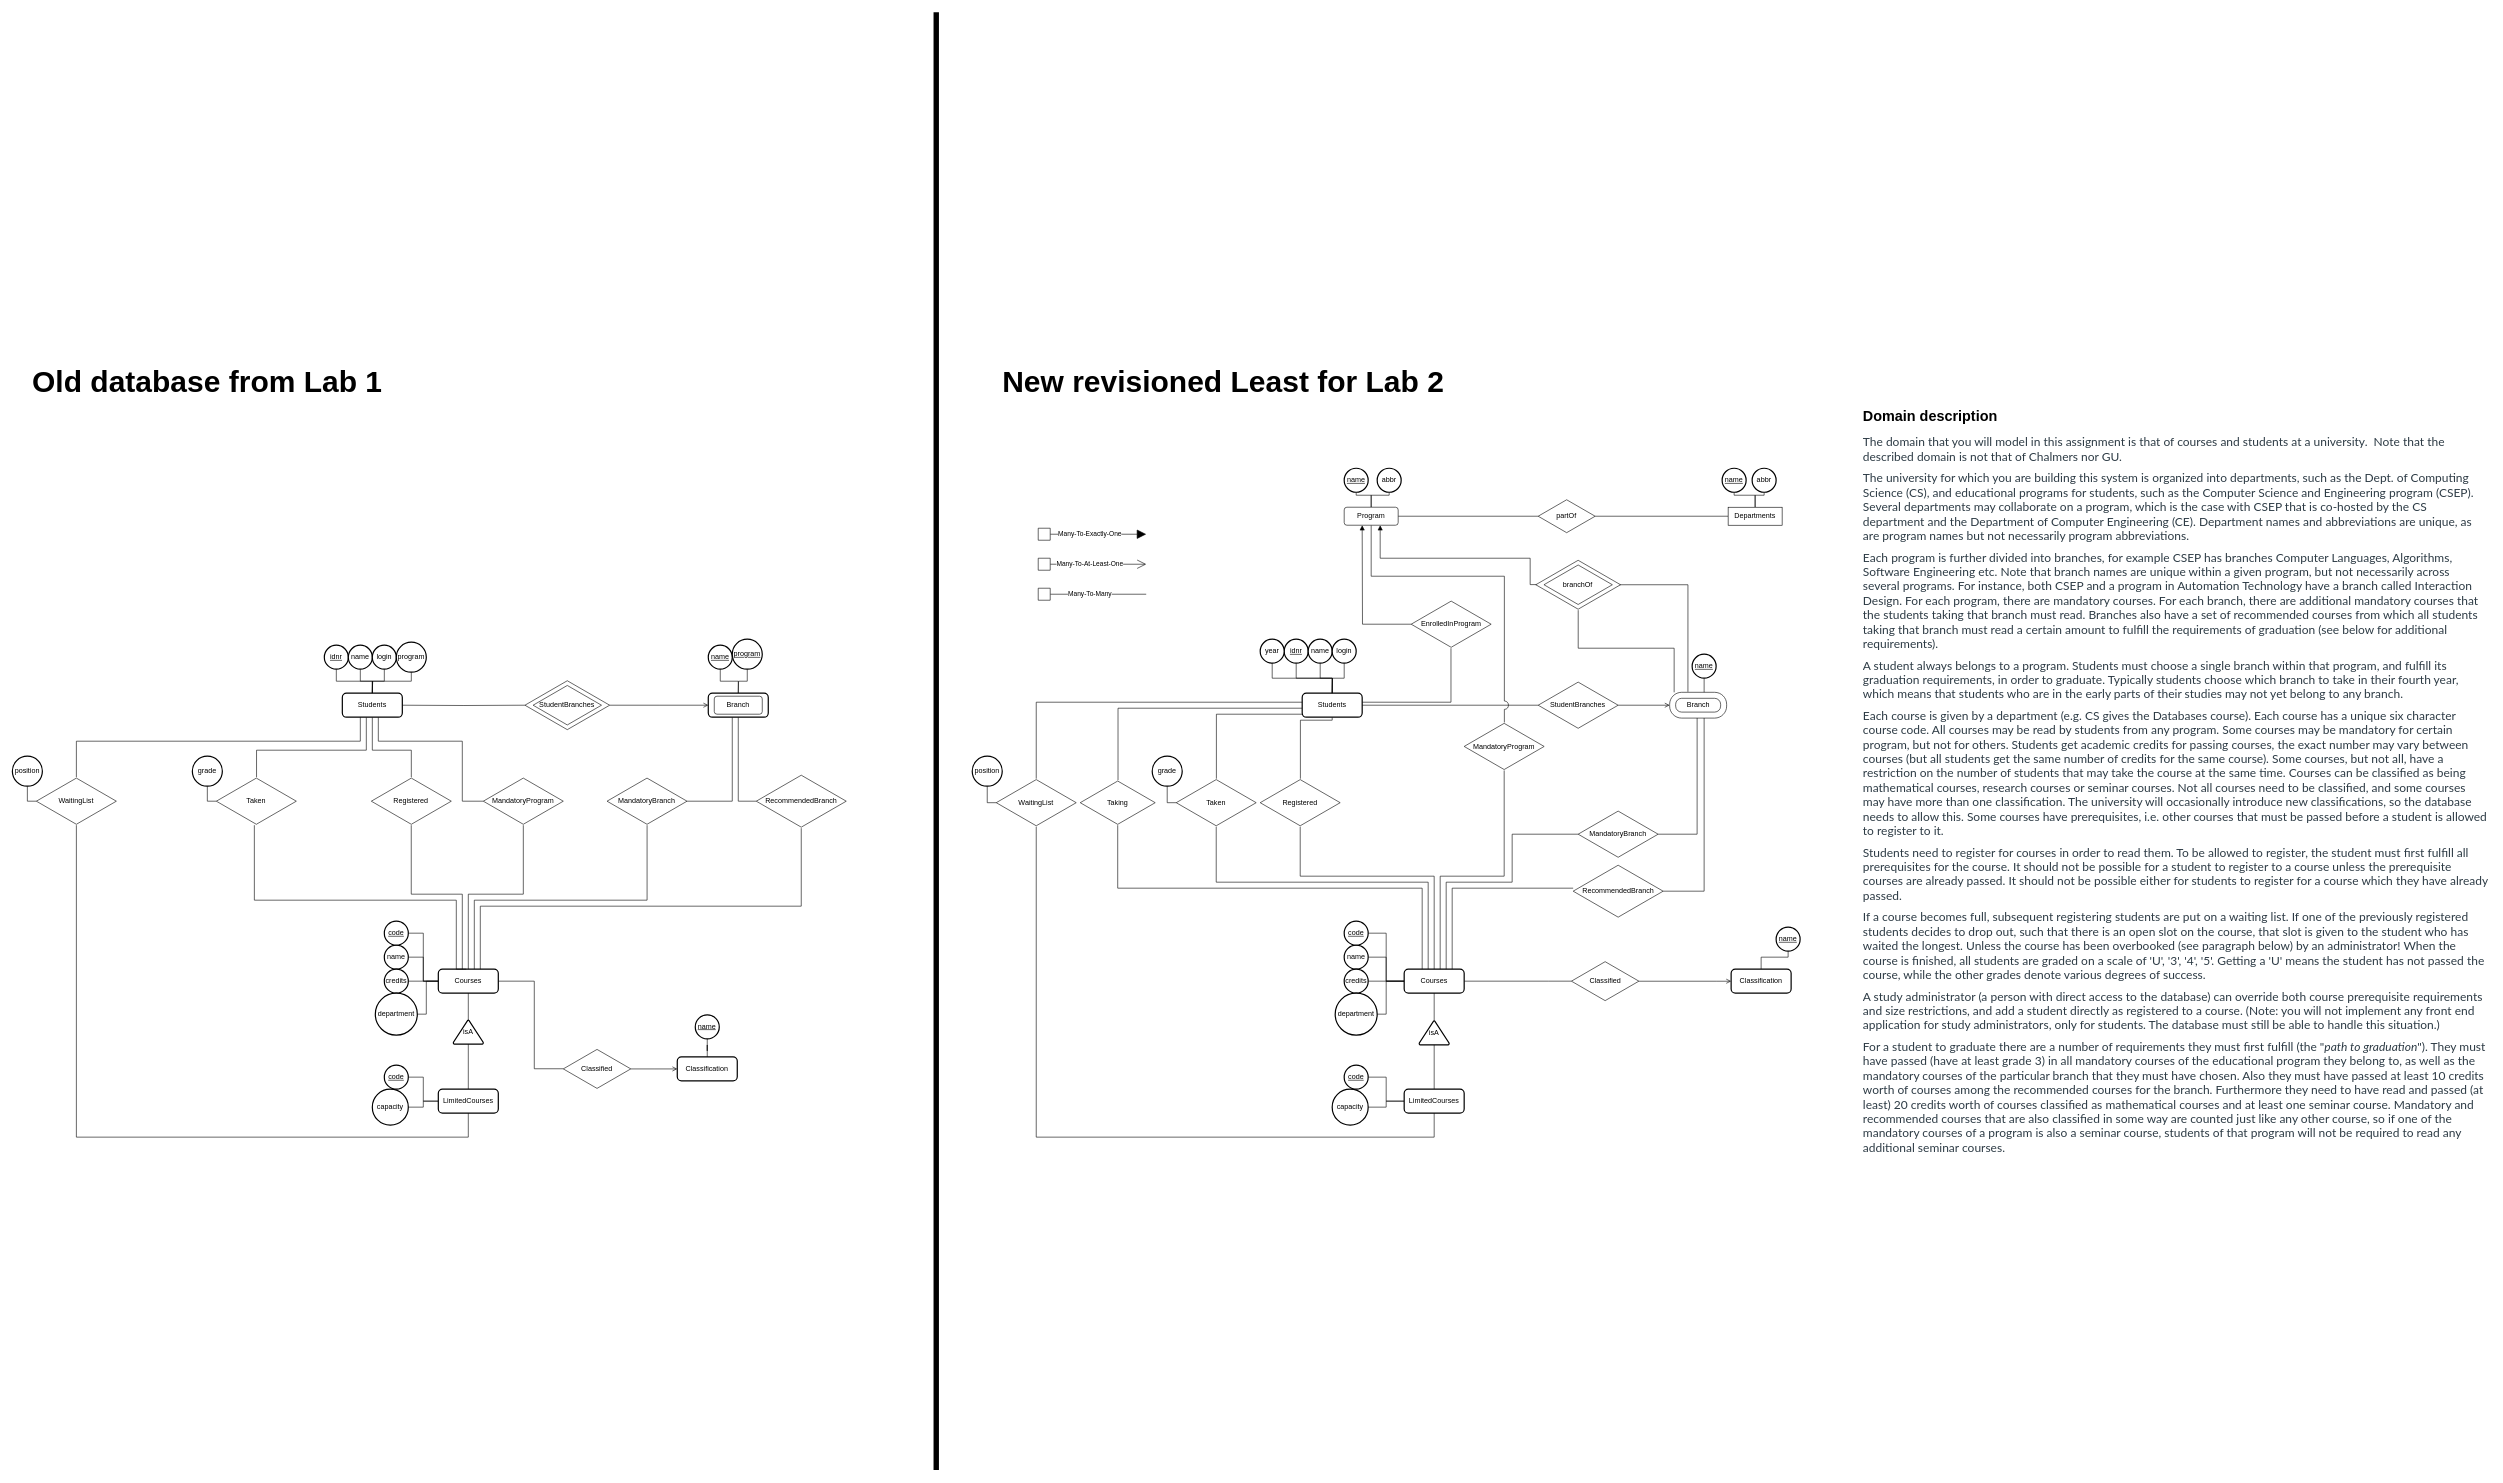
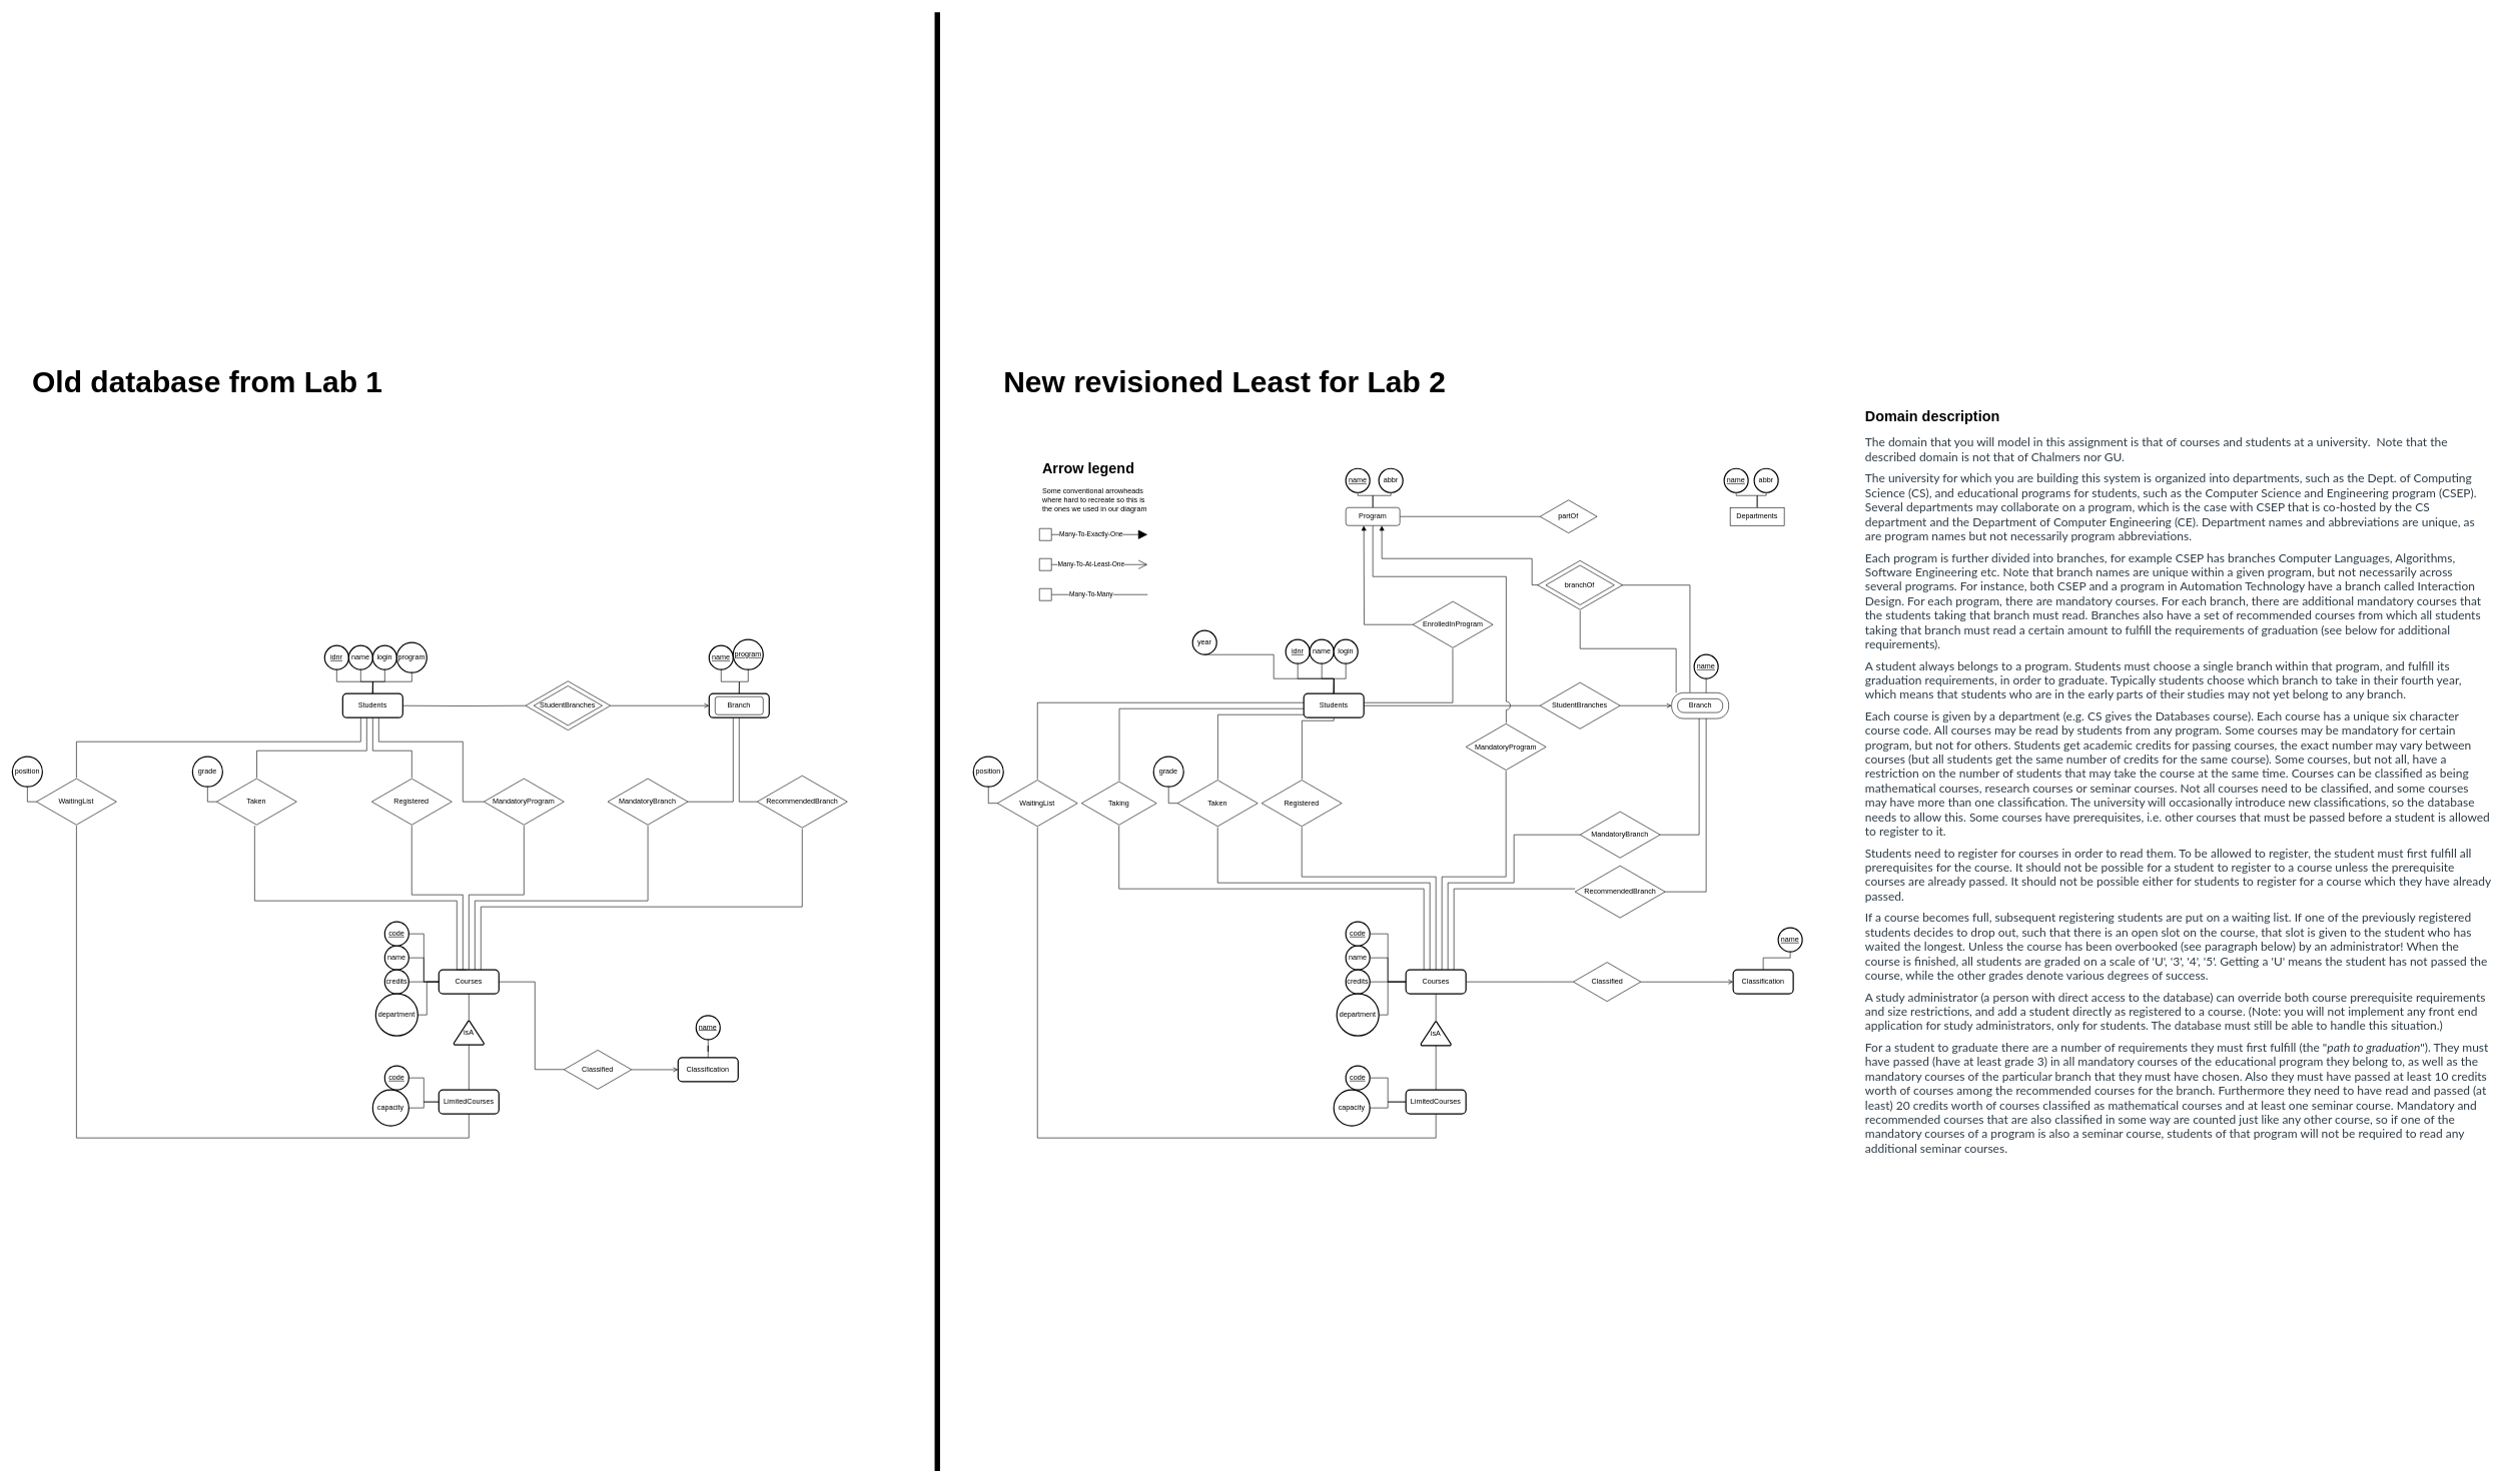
+ <mxCell id="162" value="&lt;h1&gt;Arrow legend&lt;/h1&gt;&lt;p&gt;Some conventional arrowheads where hard to recreate so this is the ones we used in our diagram&lt;/p&gt;" style="text;html=1;strokeColor=none;fillColor=none;spacing=5;spacingTop=-20;whiteSpace=wrap;overflow=hidden;rounded=0;" vertex="1" parent="1"><mxGeometry x="1730" y="760" width="190" height="100" as="geometry" /></mxCell>
- <mxCell id="128" style="edgeStyle=orthogonalEdgeStyle;rounded=0;orthogonalLoop=1;jettySize=auto;html=1;endArrow=none;endFill=0;" edge="1" parent="1" source="129" target="132"><mxGeometry relative="1" as="geometry" /></mxCell>
- <mxCell id="134" value="year" style="strokeWidth=2;html=1;shape=mxgraph.flowchart.start_2;whiteSpace=wrap;" vertex="1" parent="1"><mxGeometry x="2100" y="1065" width="40" height="40" as="geometry" /></mxCell>
+ <mxCell id="134" value="year" style="strokeWidth=2;html=1;shape=mxgraph.flowchart.start_2;whiteSpace=wrap;" vertex="1" parent="1"><mxGeometry x="1985" y="1050" width="40" height="40" as="geometry" /></mxCell>
